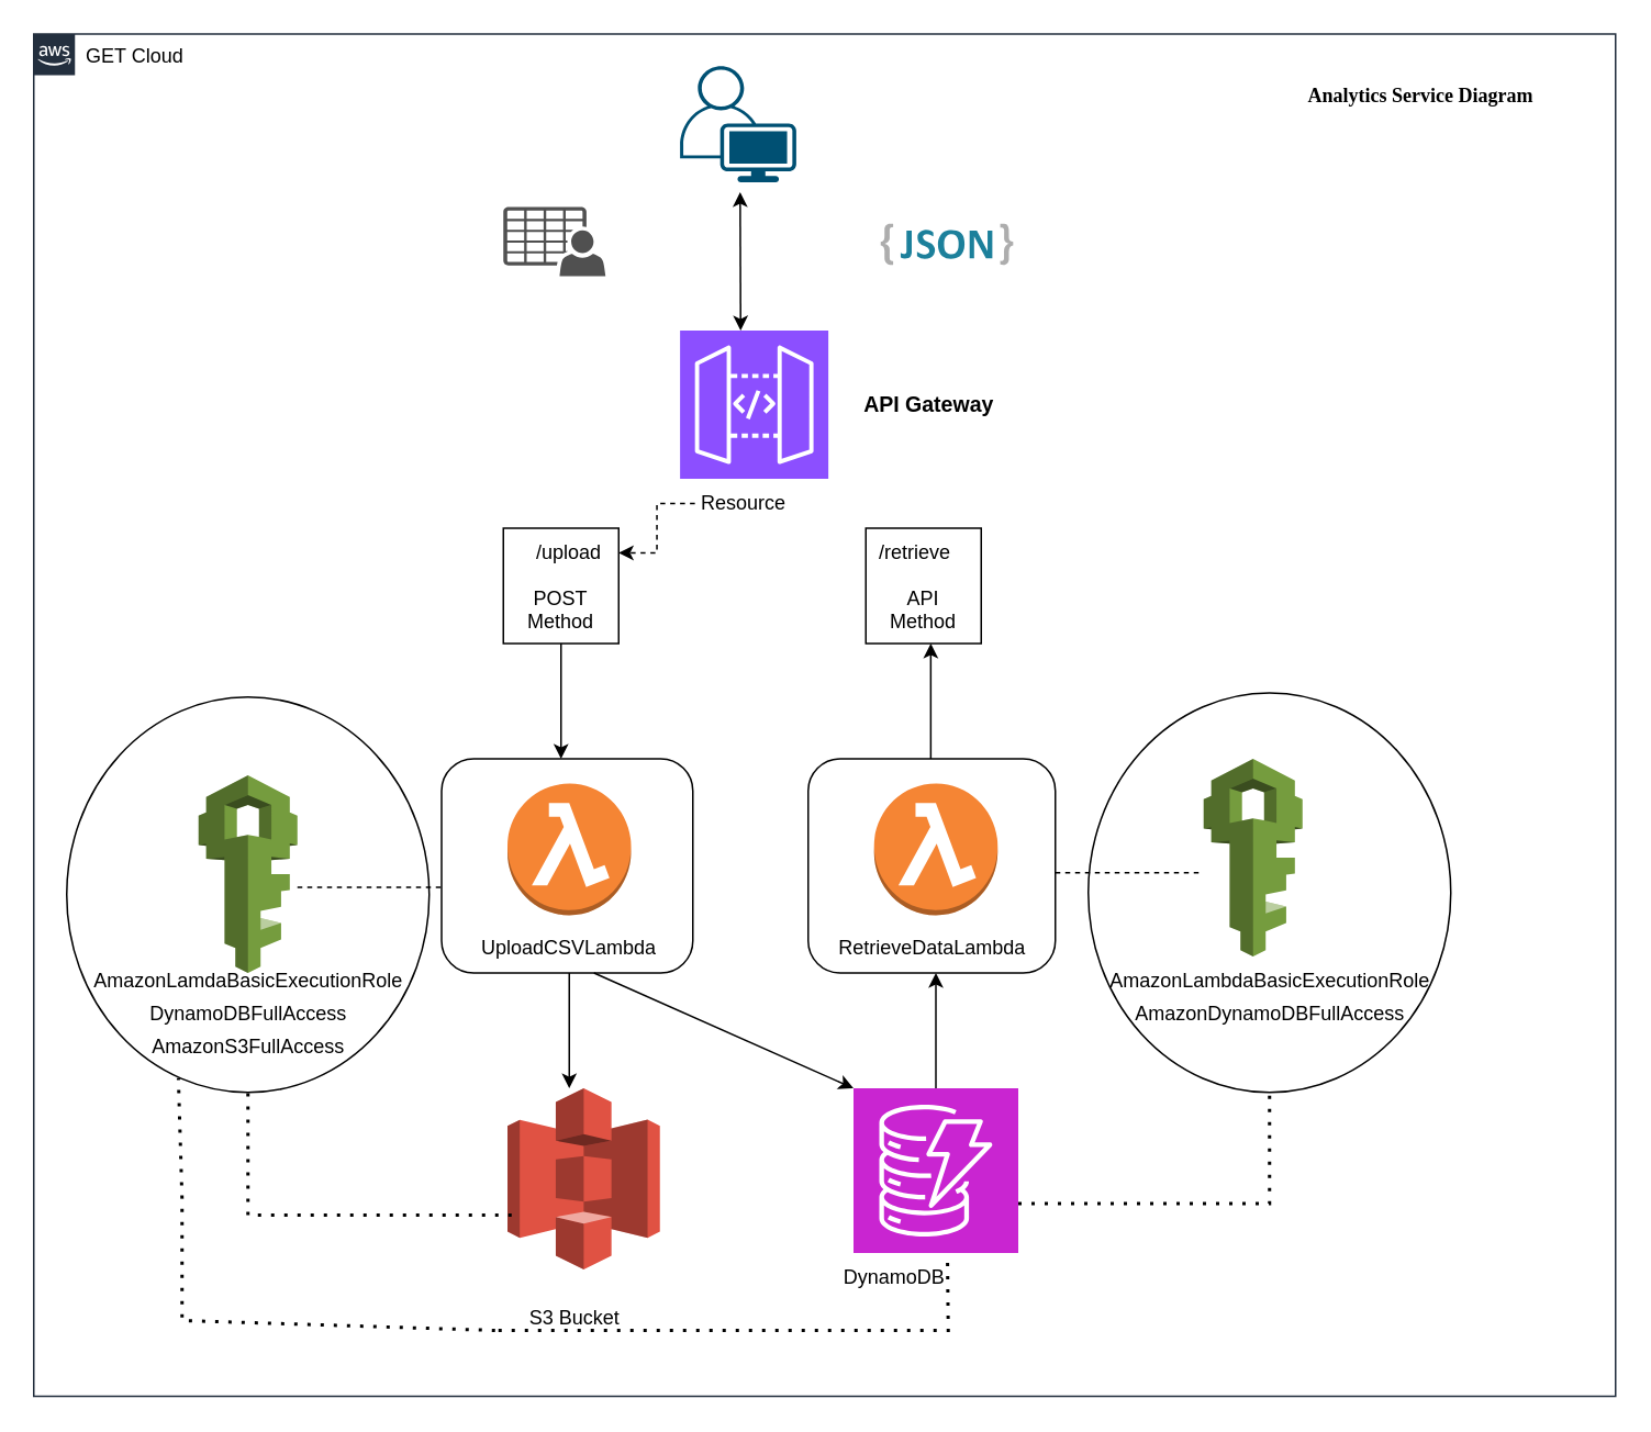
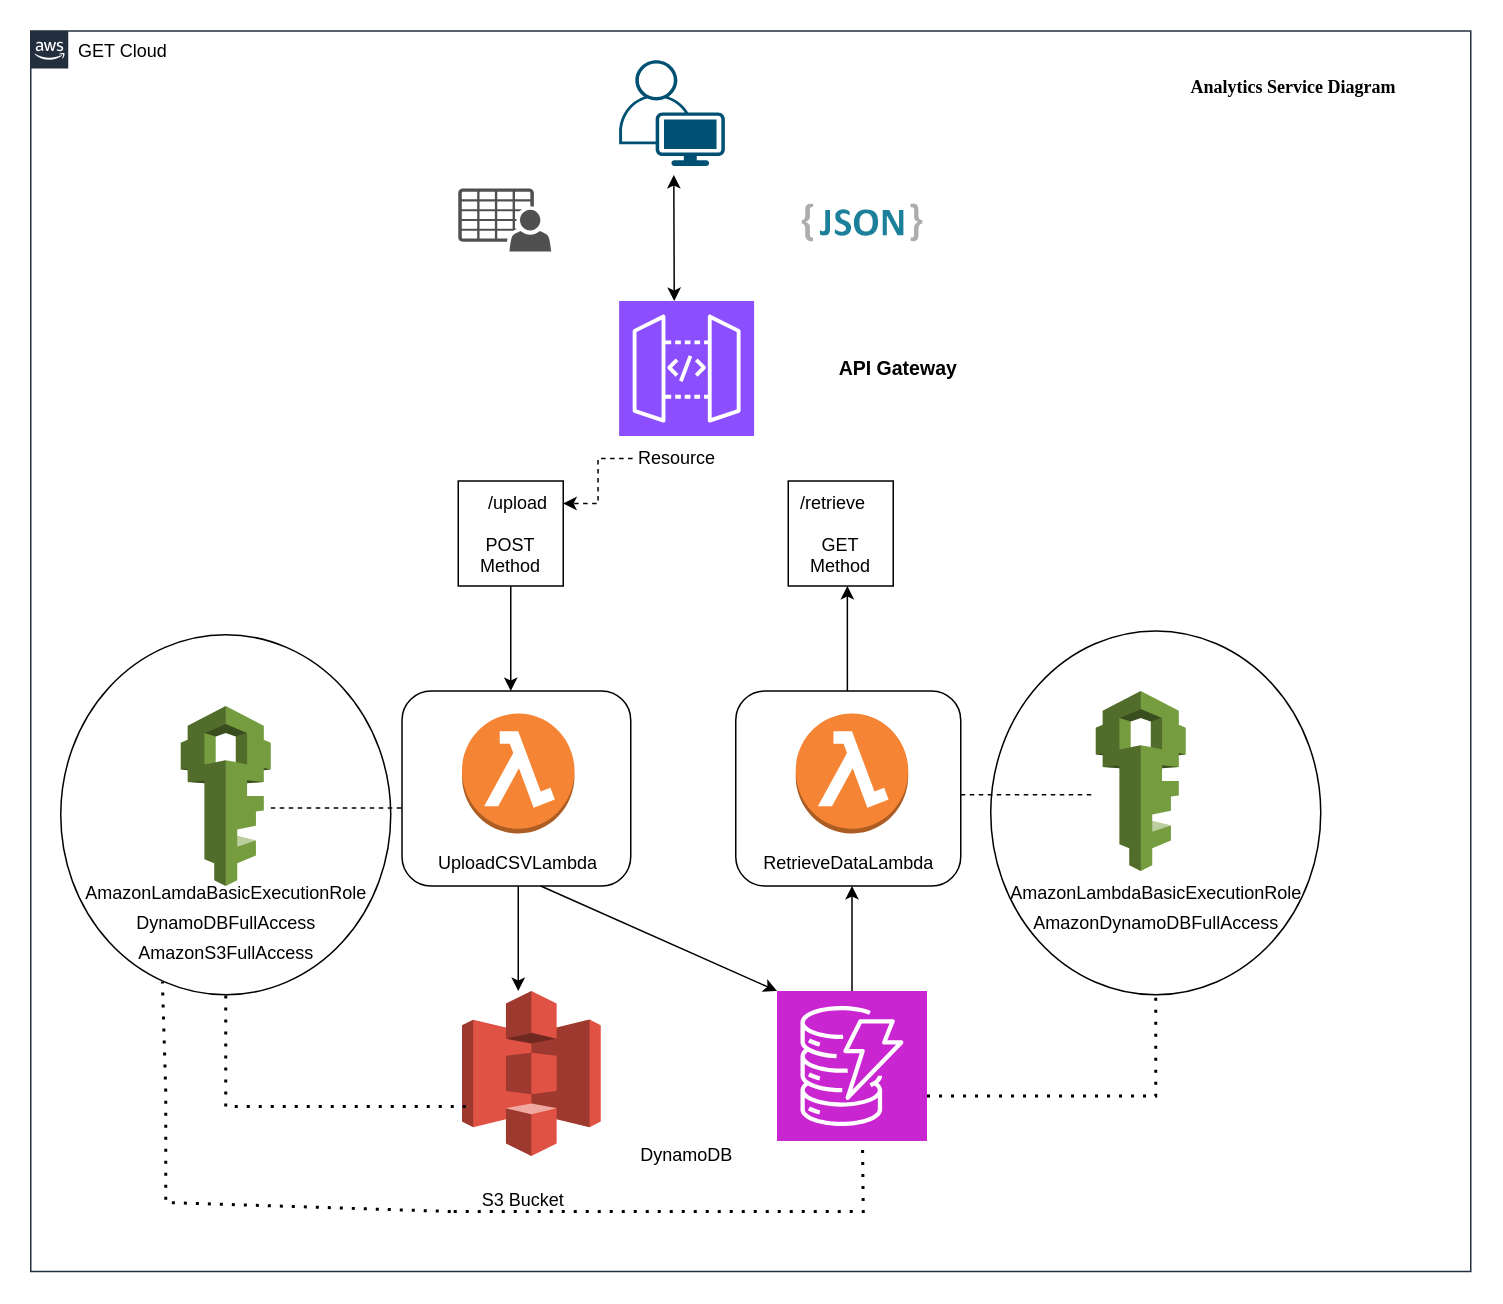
- <mxCell id="42" value="&lt;b&gt;&lt;font style=&quot;font-size: 13px;&quot;&gt;API Gateway&lt;/font&gt;&lt;/b&gt;" style="text;html=1;align=center;verticalAlign=middle;resizable=0;points=[];autosize=1;strokeColor=none;fillColor=none;" vertex="1" parent="2"><mxGeometry x="492.5" y="210" width="100" height="30" as="geometry" /></mxCell>
+ <mxCell id="42" value="&lt;b&gt;&lt;font style=&quot;font-size: 13px;&quot;&gt;API Gateway&lt;/font&gt;&lt;/b&gt;" style="text;html=1;align=center;verticalAlign=middle;resizable=0;points=[];autosize=1;strokeColor=none;fillColor=none;" vertex="1" parent="2"><mxGeometry x="527.5" y="210" width="100" height="30" as="geometry" /></mxCell>
- <mxCell id="11" value="&lt;br&gt;&lt;br&gt;API&lt;br&gt;Method" style="whiteSpace=wrap;html=1;aspect=fixed;fillColor=default;gradientColor=none;labelBackgroundColor=none;" vertex="1" parent="2"><mxGeometry x="505" y="300" width="70" height="70" as="geometry" /></mxCell>
+ <mxCell id="11" value="&lt;br&gt;&lt;br&gt;GET&lt;br&gt;Method" style="whiteSpace=wrap;html=1;aspect=fixed;fillColor=default;gradientColor=none;labelBackgroundColor=none;" vertex="1" parent="2"><mxGeometry x="505" y="300" width="70" height="70" as="geometry" /></mxCell>
- <mxCell id="44" value="DynamoDB" style="text;html=1;align=center;verticalAlign=middle;resizable=0;points=[];autosize=1;strokeColor=none;fillColor=none;" vertex="1" parent="2"><mxGeometry x="482.25" y="740" width="80" height="30" as="geometry" /></mxCell>
+ <mxCell id="44" value="DynamoDB" style="text;html=1;align=center;verticalAlign=middle;resizable=0;points=[];autosize=1;strokeColor=none;fillColor=none;" vertex="1" parent="2"><mxGeometry x="397.25" y="735" width="80" height="30" as="geometry" /></mxCell>
